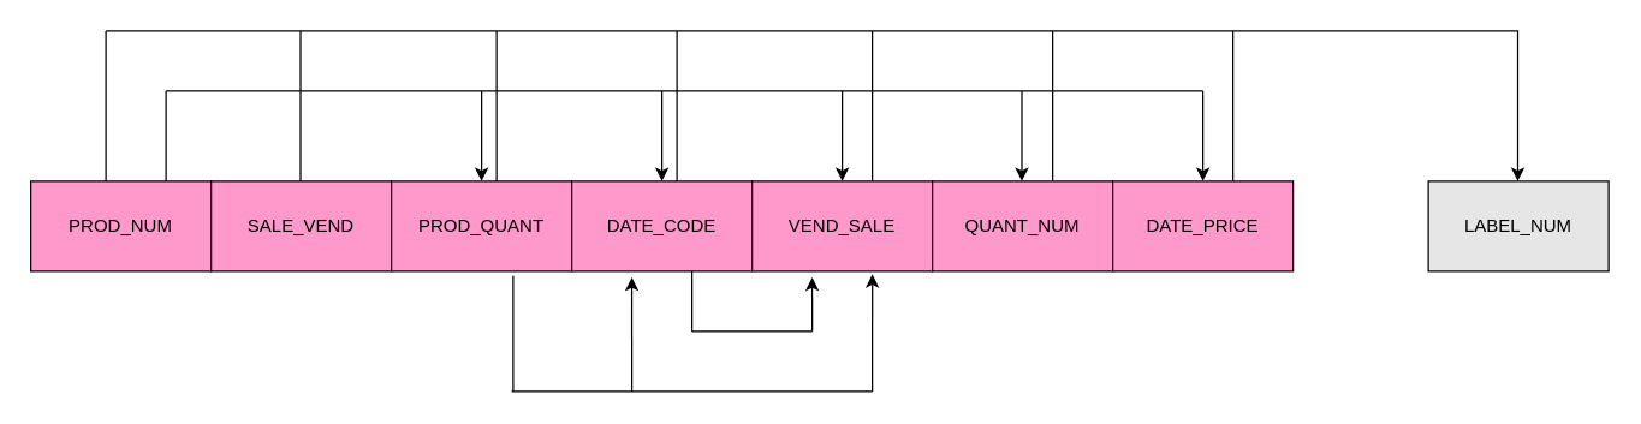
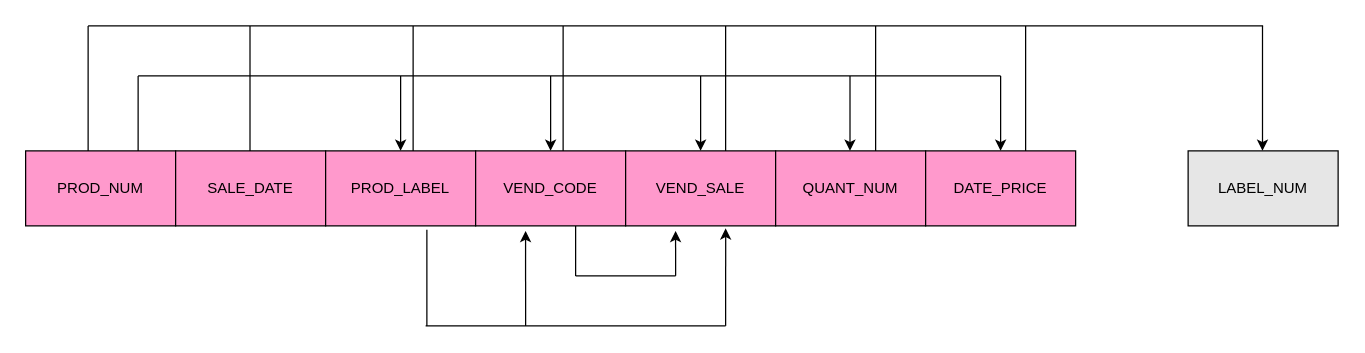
- <mxCell id="3" value="SALE_VEND" style="rounded=0;whiteSpace=wrap;html=1;fillColor=#FF99CC;" parent="1" vertex="1"><mxGeometry x="140" y="120" width="120" height="60" as="geometry" /></mxCell>
+ <mxCell id="3" value="SALE_DATE" style="rounded=0;whiteSpace=wrap;html=1;fillColor=#FF99CC;" parent="1" vertex="1"><mxGeometry x="140" y="120" width="120" height="60" as="geometry" /></mxCell>
- <mxCell id="4" value="PROD_QUANT" style="rounded=0;whiteSpace=wrap;html=1;fillColor=#FF99CC;" parent="1" vertex="1"><mxGeometry x="260" y="120" width="120" height="60" as="geometry" /></mxCell>
+ <mxCell id="4" value="PROD_LABEL" style="rounded=0;whiteSpace=wrap;html=1;fillColor=#FF99CC;" parent="1" vertex="1"><mxGeometry x="260" y="120" width="120" height="60" as="geometry" /></mxCell>
- <mxCell id="5" value="DATE_CODE" style="rounded=0;whiteSpace=wrap;html=1;fillColor=#FF99CC;" parent="1" vertex="1"><mxGeometry x="380" y="120" width="120" height="60" as="geometry" /></mxCell>
+ <mxCell id="5" value="VEND_CODE" style="rounded=0;whiteSpace=wrap;html=1;fillColor=#FF99CC;" parent="1" vertex="1"><mxGeometry x="380" y="120" width="120" height="60" as="geometry" /></mxCell>
